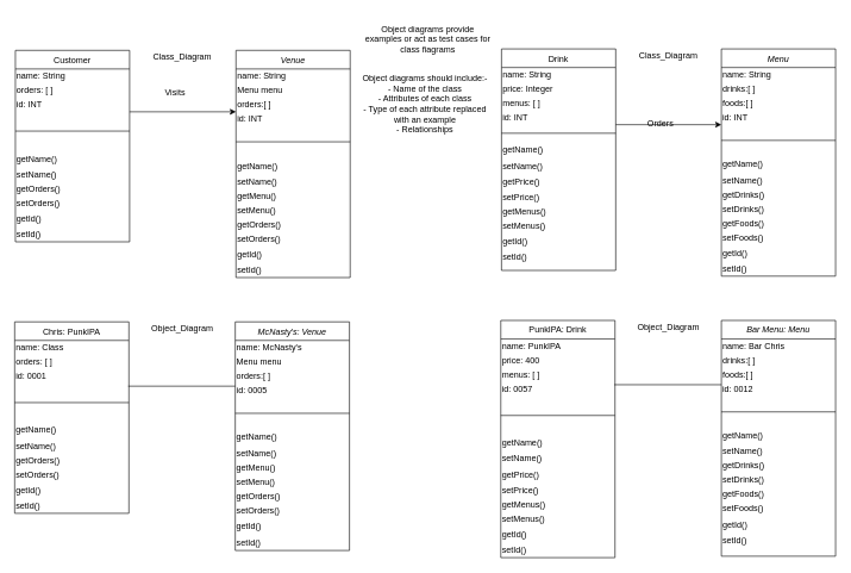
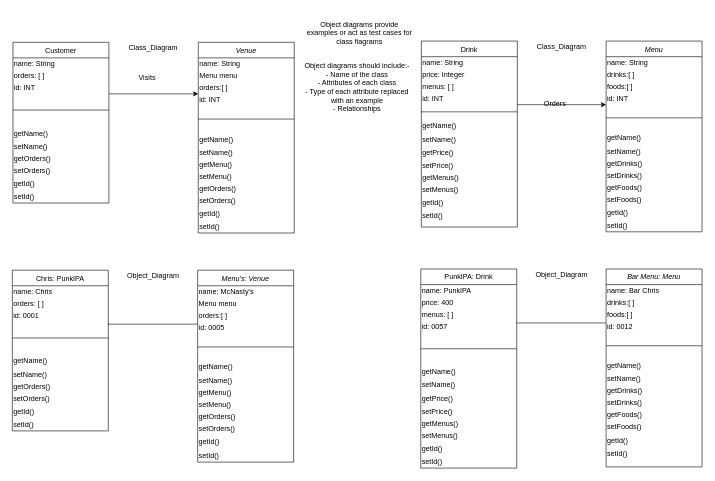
- <mxCell id="43" value="McNasty's: Venue" style="swimlane;fontStyle=2;align=center;verticalAlign=top;childLayout=stackLayout;horizontal=1;startSize=26;horizontalStack=0;resizeParent=1;resizeLast=0;collapsible=1;marginBottom=0;rounded=0;shadow=0;strokeWidth=1;" vertex="1" parent="1"><mxGeometry x="329" y="450" width="160" height="320" as="geometry"><mxRectangle x="230" y="140" width="160" height="26" as="alternateBounds" /></mxGeometry></mxCell>
+ <mxCell id="43" value="Menu's: Venue" style="swimlane;fontStyle=2;align=center;verticalAlign=top;childLayout=stackLayout;horizontal=1;startSize=26;horizontalStack=0;resizeParent=1;resizeLast=0;collapsible=1;marginBottom=0;rounded=0;shadow=0;strokeWidth=1;" vertex="1" parent="1"><mxGeometry x="329" y="450" width="160" height="320" as="geometry"><mxRectangle x="230" y="140" width="160" height="26" as="alternateBounds" /></mxGeometry></mxCell>
- <mxCell id="33" value="name: Class" style="text;html=1;strokeColor=none;fillColor=none;align=left;verticalAlign=middle;whiteSpace=wrap;rounded=0;" vertex="1" parent="32"><mxGeometry y="26" width="160" height="20" as="geometry" /></mxCell>
+ <mxCell id="33" value="name: Chris" style="text;html=1;strokeColor=none;fillColor=none;align=left;verticalAlign=middle;whiteSpace=wrap;rounded=0;" vertex="1" parent="32"><mxGeometry y="26" width="160" height="20" as="geometry" /></mxCell>
